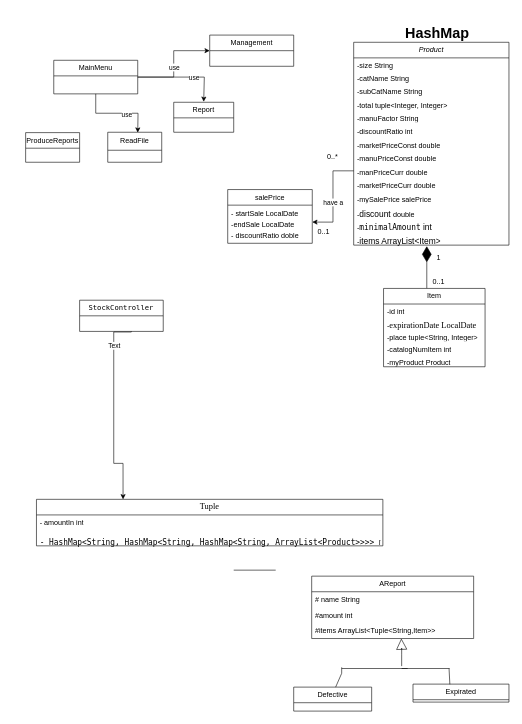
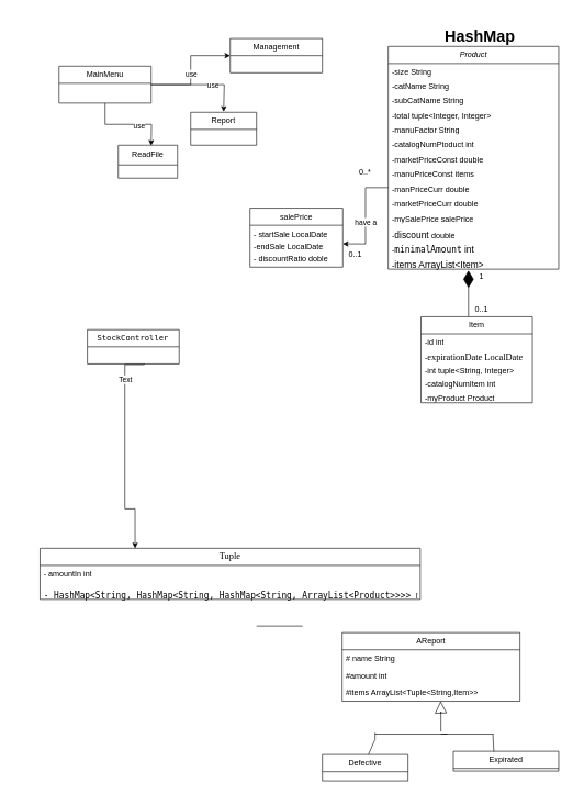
- <mxCell id="24" value="&lt;span style=&quot;text-wrap: nowrap;&quot;&gt;-discountRatio int&lt;/span&gt;" style="text;strokeColor=none;fillColor=none;align=left;verticalAlign=top;spacingLeft=4;spacingRight=4;overflow=hidden;rotatable=0;points=[[0,0.5],[1,0.5]];portConstraint=eastwest;whiteSpace=wrap;html=1;fontFamily=Helvetica;" parent="18" vertex="1"><mxGeometry y="135.425" width="258.886" height="22.529" as="geometry" /></mxCell>
+ <mxCell id="24" value="&lt;span style=&quot;text-wrap: nowrap;&quot;&gt;-catalogNumPtoduct int&lt;/span&gt;" style="text;strokeColor=none;fillColor=none;align=left;verticalAlign=top;spacingLeft=4;spacingRight=4;overflow=hidden;rotatable=0;points=[[0,0.5],[1,0.5]];portConstraint=eastwest;whiteSpace=wrap;html=1;fontFamily=Helvetica;" parent="18" vertex="1"><mxGeometry y="135.425" width="258.886" height="22.529" as="geometry" /></mxCell>
- <mxCell id="63" value="ProduceReports" style="swimlane;fontStyle=0;childLayout=stackLayout;horizontal=1;startSize=26;fillColor=none;horizontalStack=0;resizeParent=1;resizeParentMax=0;resizeLast=0;collapsible=1;marginBottom=0;whiteSpace=wrap;html=1;container=0;" parent="1" vertex="1"><mxGeometry x="42.12" y="220.585" width="90" height="49.419" as="geometry" /></mxCell>
- <mxCell id="26" value="&lt;span style=&quot;text-wrap: nowrap;&quot;&gt;-manuPriceConst double&amp;nbsp;&lt;/span&gt;" style="text;strokeColor=none;fillColor=none;align=left;verticalAlign=top;spacingLeft=4;spacingRight=4;overflow=hidden;rotatable=0;points=[[0,0.5],[1,0.5]];portConstraint=eastwest;whiteSpace=wrap;html=1;fontFamily=Helvetica;" parent="18" vertex="1"><mxGeometry y="180.483" width="258.886" height="22.529" as="geometry" /></mxCell>
+ <mxCell id="26" value="&lt;span style=&quot;text-wrap: nowrap;&quot;&gt;-manuPriceConst items&amp;nbsp;&lt;/span&gt;" style="text;strokeColor=none;fillColor=none;align=left;verticalAlign=top;spacingLeft=4;spacingRight=4;overflow=hidden;rotatable=0;points=[[0,0.5],[1,0.5]];portConstraint=eastwest;whiteSpace=wrap;html=1;fontFamily=Helvetica;" parent="18" vertex="1"><mxGeometry y="180.483" width="258.886" height="22.529" as="geometry" /></mxCell>
- <mxCell id="40" value="1" style="text;strokeColor=none;align=center;fillColor=none;html=1;verticalAlign=middle;whiteSpace=wrap;rounded=0;" vertex="1" parent="17"><mxGeometry x="121.886" y="350" width="40" height="20" as="geometry" /></mxCell>
+ <mxCell id="40" value="1" style="text;strokeColor=none;align=center;fillColor=none;html=1;verticalAlign=middle;whiteSpace=wrap;rounded=0;" vertex="1" parent="17"><mxGeometry x="121.886" y="340" width="40" height="20" as="geometry" /></mxCell>
- <mxCell id="37" value="-place tuple&amp;lt;String, Integer&amp;gt;" style="text;strokeColor=none;fillColor=none;align=left;verticalAlign=top;spacingLeft=4;spacingRight=4;overflow=hidden;rotatable=0;points=[[0,0.5],[1,0.5]];portConstraint=eastwest;whiteSpace=wrap;html=1;" parent="33" vertex="1"><mxGeometry y="67.839" width="169.271" height="20.92" as="geometry" /></mxCell>
+ <mxCell id="37" value="-int tuple&amp;lt;String, Integer&amp;gt;" style="text;strokeColor=none;fillColor=none;align=left;verticalAlign=top;spacingLeft=4;spacingRight=4;overflow=hidden;rotatable=0;points=[[0,0.5],[1,0.5]];portConstraint=eastwest;whiteSpace=wrap;html=1;" parent="33" vertex="1"><mxGeometry y="67.839" width="169.271" height="20.92" as="geometry" /></mxCell>
